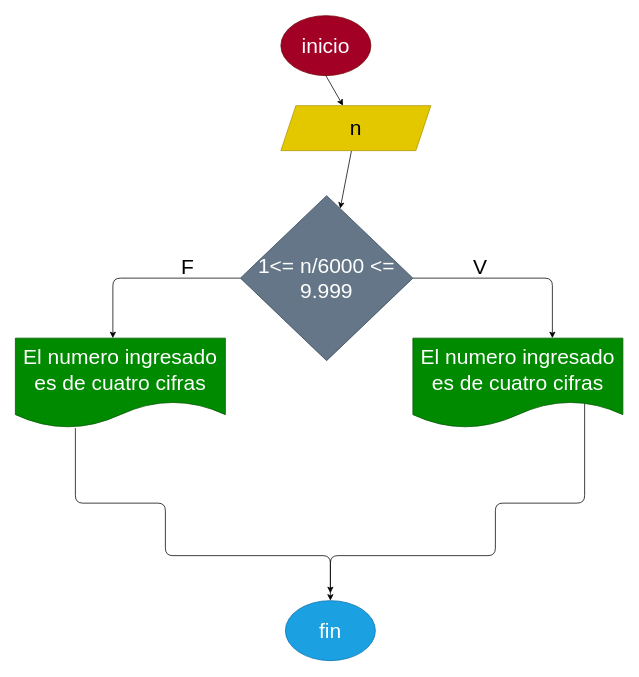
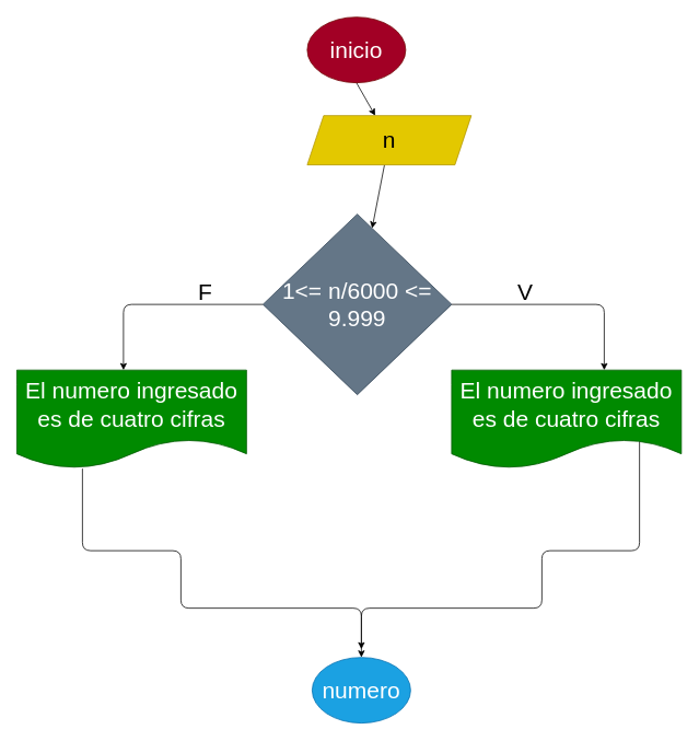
- <mxCell id="11" value="fin" style="ellipse;whiteSpace=wrap;html=1;fontSize=28;fillColor=#1ba1e2;fontColor=#ffffff;strokeColor=#006EAF;" vertex="1" parent="1"><mxGeometry x="380" y="800" width="120" height="80" as="geometry" /></mxCell>
+ <mxCell id="11" value="numero" style="ellipse;whiteSpace=wrap;html=1;fontSize=28;fillColor=#1ba1e2;fontColor=#ffffff;strokeColor=#006EAF;" vertex="1" parent="1"><mxGeometry x="380" y="800" width="120" height="80" as="geometry" /></mxCell>
